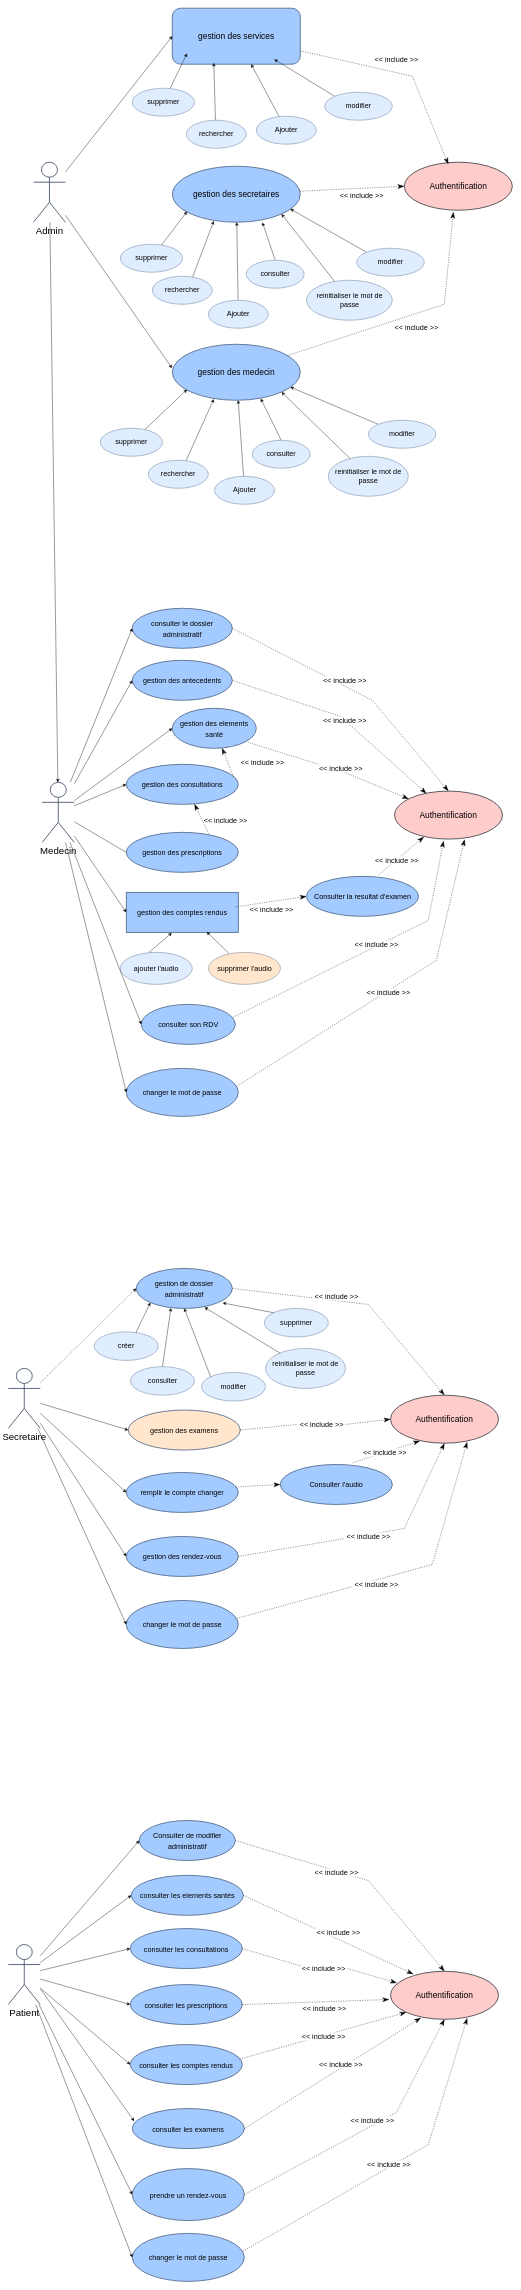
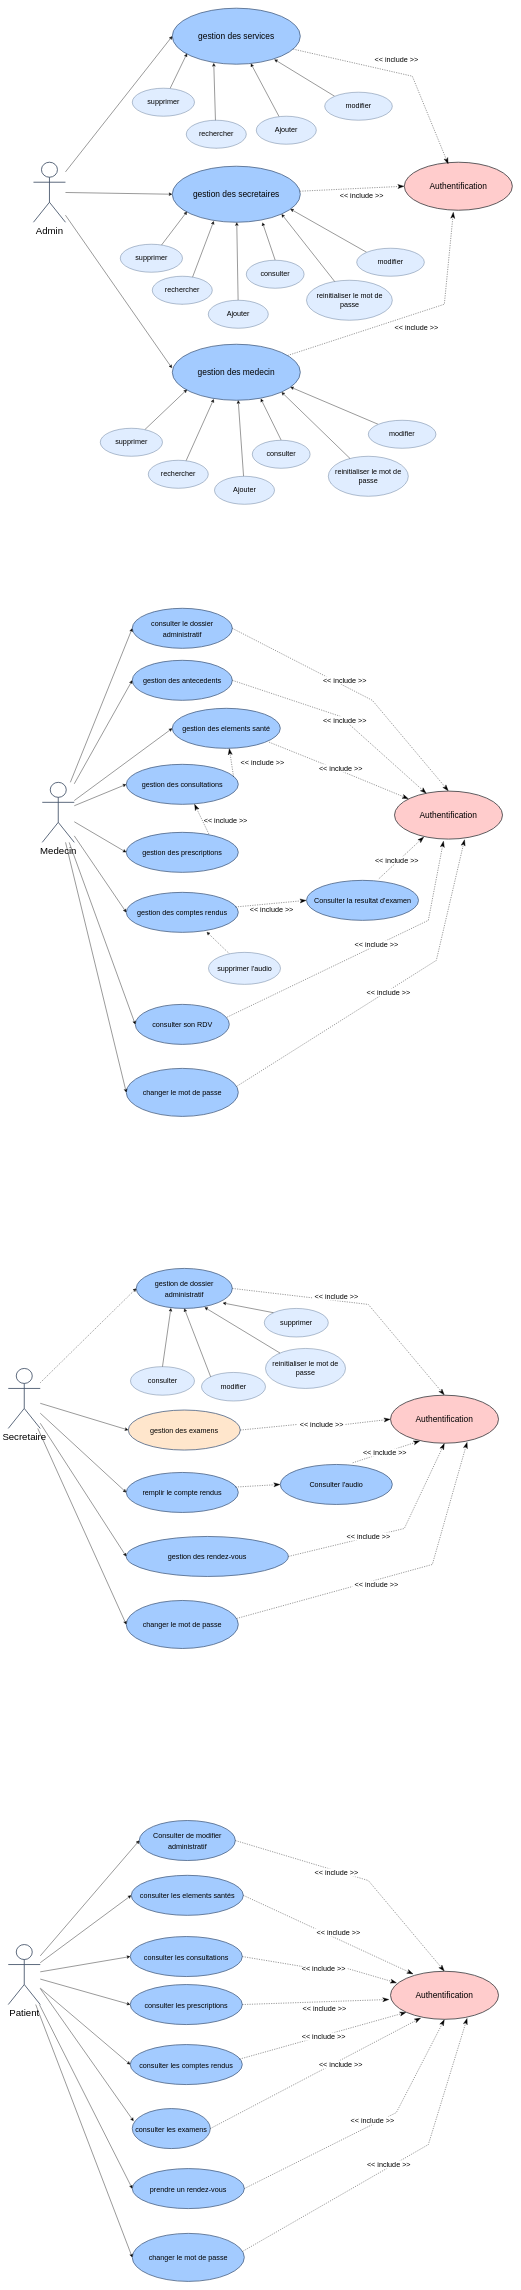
- <mxCell id="38" value="gestion des services" style="whiteSpace=wrap;html=1;labelBackgroundColor=none;fontSize=21;fillColor=#A3CBFF;strokeColor=#4B6385;strokeWidth=2;rounded=1;" vertex="1" parent="1"><mxGeometry x="430" y="20" width="320" height="140" as="geometry" /></mxCell>
+ <mxCell id="38" value="gestion des services" style="ellipse;whiteSpace=wrap;html=1;labelBackgroundColor=none;fontSize=21;rounded=0;fillColor=#A3CBFF;strokeColor=#4B6385;strokeWidth=2;" vertex="1" parent="1"><mxGeometry x="430" y="20" width="320" height="140" as="geometry" /></mxCell>
- <mxCell id="54" value="&lt;span style=&quot;font-size: 18px;&quot;&gt;gestion des elements santé&lt;/span&gt;" style="ellipse;whiteSpace=wrap;html=1;labelBackgroundColor=none;fontSize=21;rounded=0;fillColor=#A3CBFF;strokeColor=#4B6385;strokeWidth=2;" vertex="1" parent="1"><mxGeometry x="430" y="1770" width="210" height="100" as="geometry" /></mxCell>
+ <mxCell id="54" value="&lt;span style=&quot;font-size: 18px;&quot;&gt;gestion des elements santé&lt;/span&gt;" style="ellipse;whiteSpace=wrap;html=1;labelBackgroundColor=none;fontSize=21;rounded=0;fillColor=#A3CBFF;strokeColor=#4B6385;strokeWidth=2;" vertex="1" parent="1"><mxGeometry x="430" y="1770" width="270" height="100" as="geometry" /></mxCell>
- <mxCell id="23" style="edgeStyle=none;rounded=0;orthogonalLoop=1;jettySize=auto;html=1;fontSize=14;startArrow=none;startFill=0;" edge="1" parent="1" source="2" target="16"><mxGeometry relative="1" as="geometry"><mxPoint x="440" y="440" as="targetPoint" /><mxPoint x="50" y="630" as="sourcePoint" /></mxGeometry></mxCell>
+ <mxCell id="23" style="edgeStyle=none;rounded=0;orthogonalLoop=1;jettySize=auto;html=1;fontSize=14;startArrow=none;startFill=0;entryX=0;entryY=0.5;entryDx=0;entryDy=0;" edge="1" parent="1" source="2" target="25"><mxGeometry relative="1" as="geometry"><mxPoint x="440" y="440" as="targetPoint" /><mxPoint x="50" y="630" as="sourcePoint" /></mxGeometry></mxCell>
- <mxCell id="72" style="edgeStyle=none;rounded=0;orthogonalLoop=1;jettySize=auto;html=1;fontSize=14;startArrow=none;startFill=0;entryX=0;entryY=0.5;entryDx=0;entryDy=0;endArrow=none;" edge="1" parent="1" source="16" target="56"><mxGeometry relative="1" as="geometry"><mxPoint x="325" y="1970" as="targetPoint" /><mxPoint x="150" y="1961.154" as="sourcePoint" /></mxGeometry></mxCell>
+ <mxCell id="72" style="edgeStyle=none;rounded=0;orthogonalLoop=1;jettySize=auto;html=1;fontSize=14;startArrow=none;startFill=0;entryX=0;entryY=0.5;entryDx=0;entryDy=0;" edge="1" parent="1" source="16" target="56"><mxGeometry relative="1" as="geometry"><mxPoint x="325" y="1970" as="targetPoint" /><mxPoint x="150" y="1961.154" as="sourcePoint" /></mxGeometry></mxCell>
- <mxCell id="62" value="&lt;span style=&quot;font-family: wordvisi_msfontservice, calibri, calibri_embeddedfont, calibri_msfontservice, sans-serif; text-align: left;&quot;&gt;&lt;font style=&quot;font-size: 18px;&quot;&gt;Consulter la resultat d'examen&lt;/font&gt;&lt;/span&gt;" style="ellipse;whiteSpace=wrap;html=1;labelBackgroundColor=none;fontSize=21;rounded=0;fillColor=#A3CBFF;strokeColor=#4B6385;strokeWidth=2;" vertex="1" parent="1"><mxGeometry x="765.5" y="2190" width="280" height="100" as="geometry" /></mxCell>
+ <mxCell id="62" value="&lt;span style=&quot;font-family: wordvisi_msfontservice, calibri, calibri_embeddedfont, calibri_msfontservice, sans-serif; text-align: left;&quot;&gt;&lt;font style=&quot;font-size: 18px;&quot;&gt;Consulter la resultat d'examen&lt;/font&gt;&lt;/span&gt;" style="ellipse;whiteSpace=wrap;html=1;labelBackgroundColor=none;fontSize=21;rounded=0;fillColor=#A3CBFF;strokeColor=#4B6385;strokeWidth=2;" vertex="1" parent="1"><mxGeometry x="765.5" y="2200" width="280" height="100" as="geometry" /></mxCell>
- <mxCell id="57" value="&lt;span style=&quot;font-size: 18px;&quot;&gt;gestion des comptes rendus&lt;/span&gt;" style="whiteSpace=wrap;html=1;labelBackgroundColor=none;fontSize=21;fillColor=#A3CBFF;strokeColor=#4B6385;strokeWidth=2;rounded=0;" vertex="1" parent="1"><mxGeometry x="315" y="2230" width="280" height="100" as="geometry" /></mxCell>
+ <mxCell id="57" value="&lt;span style=&quot;font-size: 18px;&quot;&gt;gestion des comptes rendus&lt;/span&gt;" style="ellipse;whiteSpace=wrap;html=1;labelBackgroundColor=none;fontSize=21;rounded=0;fillColor=#A3CBFF;strokeColor=#4B6385;strokeWidth=2;" vertex="1" parent="1"><mxGeometry x="315" y="2230" width="280" height="100" as="geometry" /></mxCell>
- <mxCell id="68" style="edgeStyle=none;rounded=0;orthogonalLoop=1;jettySize=auto;html=1;fontSize=16;startArrow=none;startFill=0;exitX=0.397;exitY=0.003;exitDx=0;exitDy=0;exitPerimeter=0;entryX=0.406;entryY=1.014;entryDx=0;entryDy=0;entryPerimeter=0;" edge="1" parent="1" source="67" target="57"><mxGeometry relative="1" as="geometry"><mxPoint x="530" y="2320" as="targetPoint" /><mxPoint x="589.776" y="2392.403" as="sourcePoint" /></mxGeometry></mxCell>
- <mxCell id="65" style="edgeStyle=none;rounded=0;orthogonalLoop=1;jettySize=auto;html=1;fontSize=16;startArrow=none;startFill=0;entryX=0.718;entryY=0.988;entryDx=0;entryDy=0;entryPerimeter=0;" edge="1" parent="1" source="66" target="57"><mxGeometry relative="1" as="geometry"><mxPoint x="520" y="2310" as="targetPoint" /></mxGeometry></mxCell>
+ <mxCell id="65" style="edgeStyle=none;rounded=0;orthogonalLoop=1;jettySize=auto;html=1;fontSize=16;startArrow=none;startFill=0;entryX=0.718;entryY=0.988;entryDx=0;entryDy=0;entryPerimeter=0;dashed=1;" edge="1" parent="1" source="66" target="57"><mxGeometry relative="1" as="geometry"><mxPoint x="520" y="2310" as="targetPoint" /></mxGeometry></mxCell>
- <mxCell id="67" value="ajouter l'audio" style="ellipse;whiteSpace=wrap;html=1;labelBackgroundColor=none;rounded=0;fontSize=18;fillColor=#E0EDFF;strokeColor=#4B6385;" vertex="1" parent="1"><mxGeometry x="300" y="2380" width="180" height="80" as="geometry" /></mxCell>
- <mxCell id="66" value="supprimer l'audio" style="ellipse;whiteSpace=wrap;html=1;labelBackgroundColor=none;rounded=0;fontSize=18;fillColor=#ffe6cc;strokeColor=#4B6385;" vertex="1" parent="1"><mxGeometry x="520.5" y="2380" width="180" height="80" as="geometry" /></mxCell>
+ <mxCell id="66" value="supprimer l'audio" style="ellipse;whiteSpace=wrap;html=1;labelBackgroundColor=none;rounded=0;fontSize=18;fillColor=#E0EDFF;strokeColor=#4B6385;" vertex="1" parent="1"><mxGeometry x="520.5" y="2380" width="180" height="80" as="geometry" /></mxCell>
- <mxCell id="19" value="&lt;font style=&quot;font-size: 18px;&quot;&gt;consulter son RDV&lt;/font&gt;" style="ellipse;whiteSpace=wrap;html=1;labelBackgroundColor=none;fontSize=21;rounded=0;fillColor=#A3CBFF;strokeColor=#4B6385;strokeWidth=2;" vertex="1" parent="1"><mxGeometry x="352.5" y="2510" width="235" height="100" as="geometry" /></mxCell>
+ <mxCell id="19" value="&lt;font style=&quot;font-size: 18px;&quot;&gt;consulter son RDV&lt;/font&gt;" style="ellipse;whiteSpace=wrap;html=1;labelBackgroundColor=none;fontSize=21;rounded=0;fillColor=#A3CBFF;strokeColor=#4B6385;strokeWidth=2;" vertex="1" parent="1"><mxGeometry x="337.5" y="2510" width="235" height="100" as="geometry" /></mxCell>
- <mxCell id="110" style="edgeStyle=none;rounded=0;orthogonalLoop=1;jettySize=auto;html=1;fontSize=16;startArrow=none;startFill=0;exitX=0.651;exitY=0.031;exitDx=0;exitDy=0;exitPerimeter=0;entryX=0;entryY=1;entryDx=0;entryDy=0;" edge="1" parent="1" source="109" target="90"><mxGeometry relative="1" as="geometry"><mxPoint x="398.68" y="3330" as="targetPoint" /><mxPoint x="559.776" y="3391.003" as="sourcePoint" /></mxGeometry></mxCell>
- <mxCell id="109" value="créer" style="ellipse;whiteSpace=wrap;html=1;labelBackgroundColor=none;rounded=0;fontSize=18;fillColor=#E0EDFF;strokeColor=#4B6385;" vertex="1" parent="1"><mxGeometry x="235" y="3328.6" width="160" height="71.4" as="geometry" /></mxCell>
- <mxCell id="95" value="&lt;span style=&quot;font-size: 18px;&quot;&gt;remplir le compte changer&lt;/span&gt;" style="ellipse;whiteSpace=wrap;html=1;labelBackgroundColor=none;fontSize=21;rounded=0;fillColor=#A3CBFF;strokeColor=#4B6385;strokeWidth=2;" vertex="1" parent="1"><mxGeometry x="315" y="3680" width="280" height="100" as="geometry" /></mxCell>
+ <mxCell id="95" value="&lt;span style=&quot;font-size: 18px;&quot;&gt;remplir le compte rendus&lt;/span&gt;" style="ellipse;whiteSpace=wrap;html=1;labelBackgroundColor=none;fontSize=21;rounded=0;fillColor=#A3CBFF;strokeColor=#4B6385;strokeWidth=2;" vertex="1" parent="1"><mxGeometry x="315" y="3680" width="280" height="100" as="geometry" /></mxCell>
- <mxCell id="94" value="&lt;span style=&quot;font-size: 18px;&quot;&gt;gestion des rendez-vous&lt;/span&gt;" style="ellipse;whiteSpace=wrap;html=1;labelBackgroundColor=none;fontSize=21;rounded=0;fillColor=#A3CBFF;strokeColor=#4B6385;strokeWidth=2;" vertex="1" parent="1"><mxGeometry x="315" y="3840" width="280" height="100" as="geometry" /></mxCell>
+ <mxCell id="94" value="&lt;span style=&quot;font-size: 18px;&quot;&gt;gestion des rendez-vous&lt;/span&gt;" style="ellipse;whiteSpace=wrap;html=1;labelBackgroundColor=none;fontSize=21;rounded=0;fillColor=#A3CBFF;strokeColor=#4B6385;strokeWidth=2;" vertex="1" parent="1"><mxGeometry x="315" y="3840" width="405" height="100" as="geometry" /></mxCell>
- <mxCell id="144" value="&lt;span style=&quot;font-size: 18px;&quot;&gt;consulter les consultations&lt;/span&gt;" style="ellipse;whiteSpace=wrap;html=1;labelBackgroundColor=none;fontSize=21;rounded=0;fillColor=#A3CBFF;strokeColor=#4B6385;strokeWidth=2;" vertex="1" parent="1"><mxGeometry x="325" y="4820" width="280" height="100" as="geometry" /></mxCell>
+ <mxCell id="144" value="&lt;span style=&quot;font-size: 18px;&quot;&gt;consulter les consultations&lt;/span&gt;" style="ellipse;whiteSpace=wrap;html=1;labelBackgroundColor=none;fontSize=21;rounded=0;fillColor=#A3CBFF;strokeColor=#4B6385;strokeWidth=2;" vertex="1" parent="1"><mxGeometry x="325" y="4840" width="280" height="100" as="geometry" /></mxCell>
- <mxCell id="146" value="&lt;span style=&quot;font-size: 18px;&quot;&gt;consulter les examens&lt;/span&gt;" style="ellipse;whiteSpace=wrap;html=1;labelBackgroundColor=none;fontSize=21;rounded=0;fillColor=#A3CBFF;strokeColor=#4B6385;strokeWidth=2;" vertex="1" parent="1"><mxGeometry x="330" y="5270" width="280" height="100" as="geometry" /></mxCell>
+ <mxCell id="146" value="&lt;span style=&quot;font-size: 18px;&quot;&gt;consulter les examens&lt;/span&gt;" style="ellipse;whiteSpace=wrap;html=1;labelBackgroundColor=none;fontSize=21;rounded=0;fillColor=#A3CBFF;strokeColor=#4B6385;strokeWidth=2;" vertex="1" parent="1"><mxGeometry x="330" y="5270" width="195" height="100" as="geometry" /></mxCell>
- <mxCell id="130" value="&lt;span style=&quot;font-size: 18px;&quot;&gt;prendre un rendez-vous&lt;/span&gt;" style="ellipse;whiteSpace=wrap;html=1;labelBackgroundColor=none;fontSize=21;rounded=0;fillColor=#A3CBFF;strokeColor=#4B6385;strokeWidth=2;" vertex="1" parent="1"><mxGeometry x="330" y="5420" width="280" height="130" as="geometry" /></mxCell>
+ <mxCell id="130" value="&lt;span style=&quot;font-size: 18px;&quot;&gt;prendre un rendez-vous&lt;/span&gt;" style="ellipse;whiteSpace=wrap;html=1;labelBackgroundColor=none;fontSize=21;rounded=0;fillColor=#A3CBFF;strokeColor=#4B6385;strokeWidth=2;" vertex="1" parent="1"><mxGeometry x="330" y="5420" width="280" height="100" as="geometry" /></mxCell>
